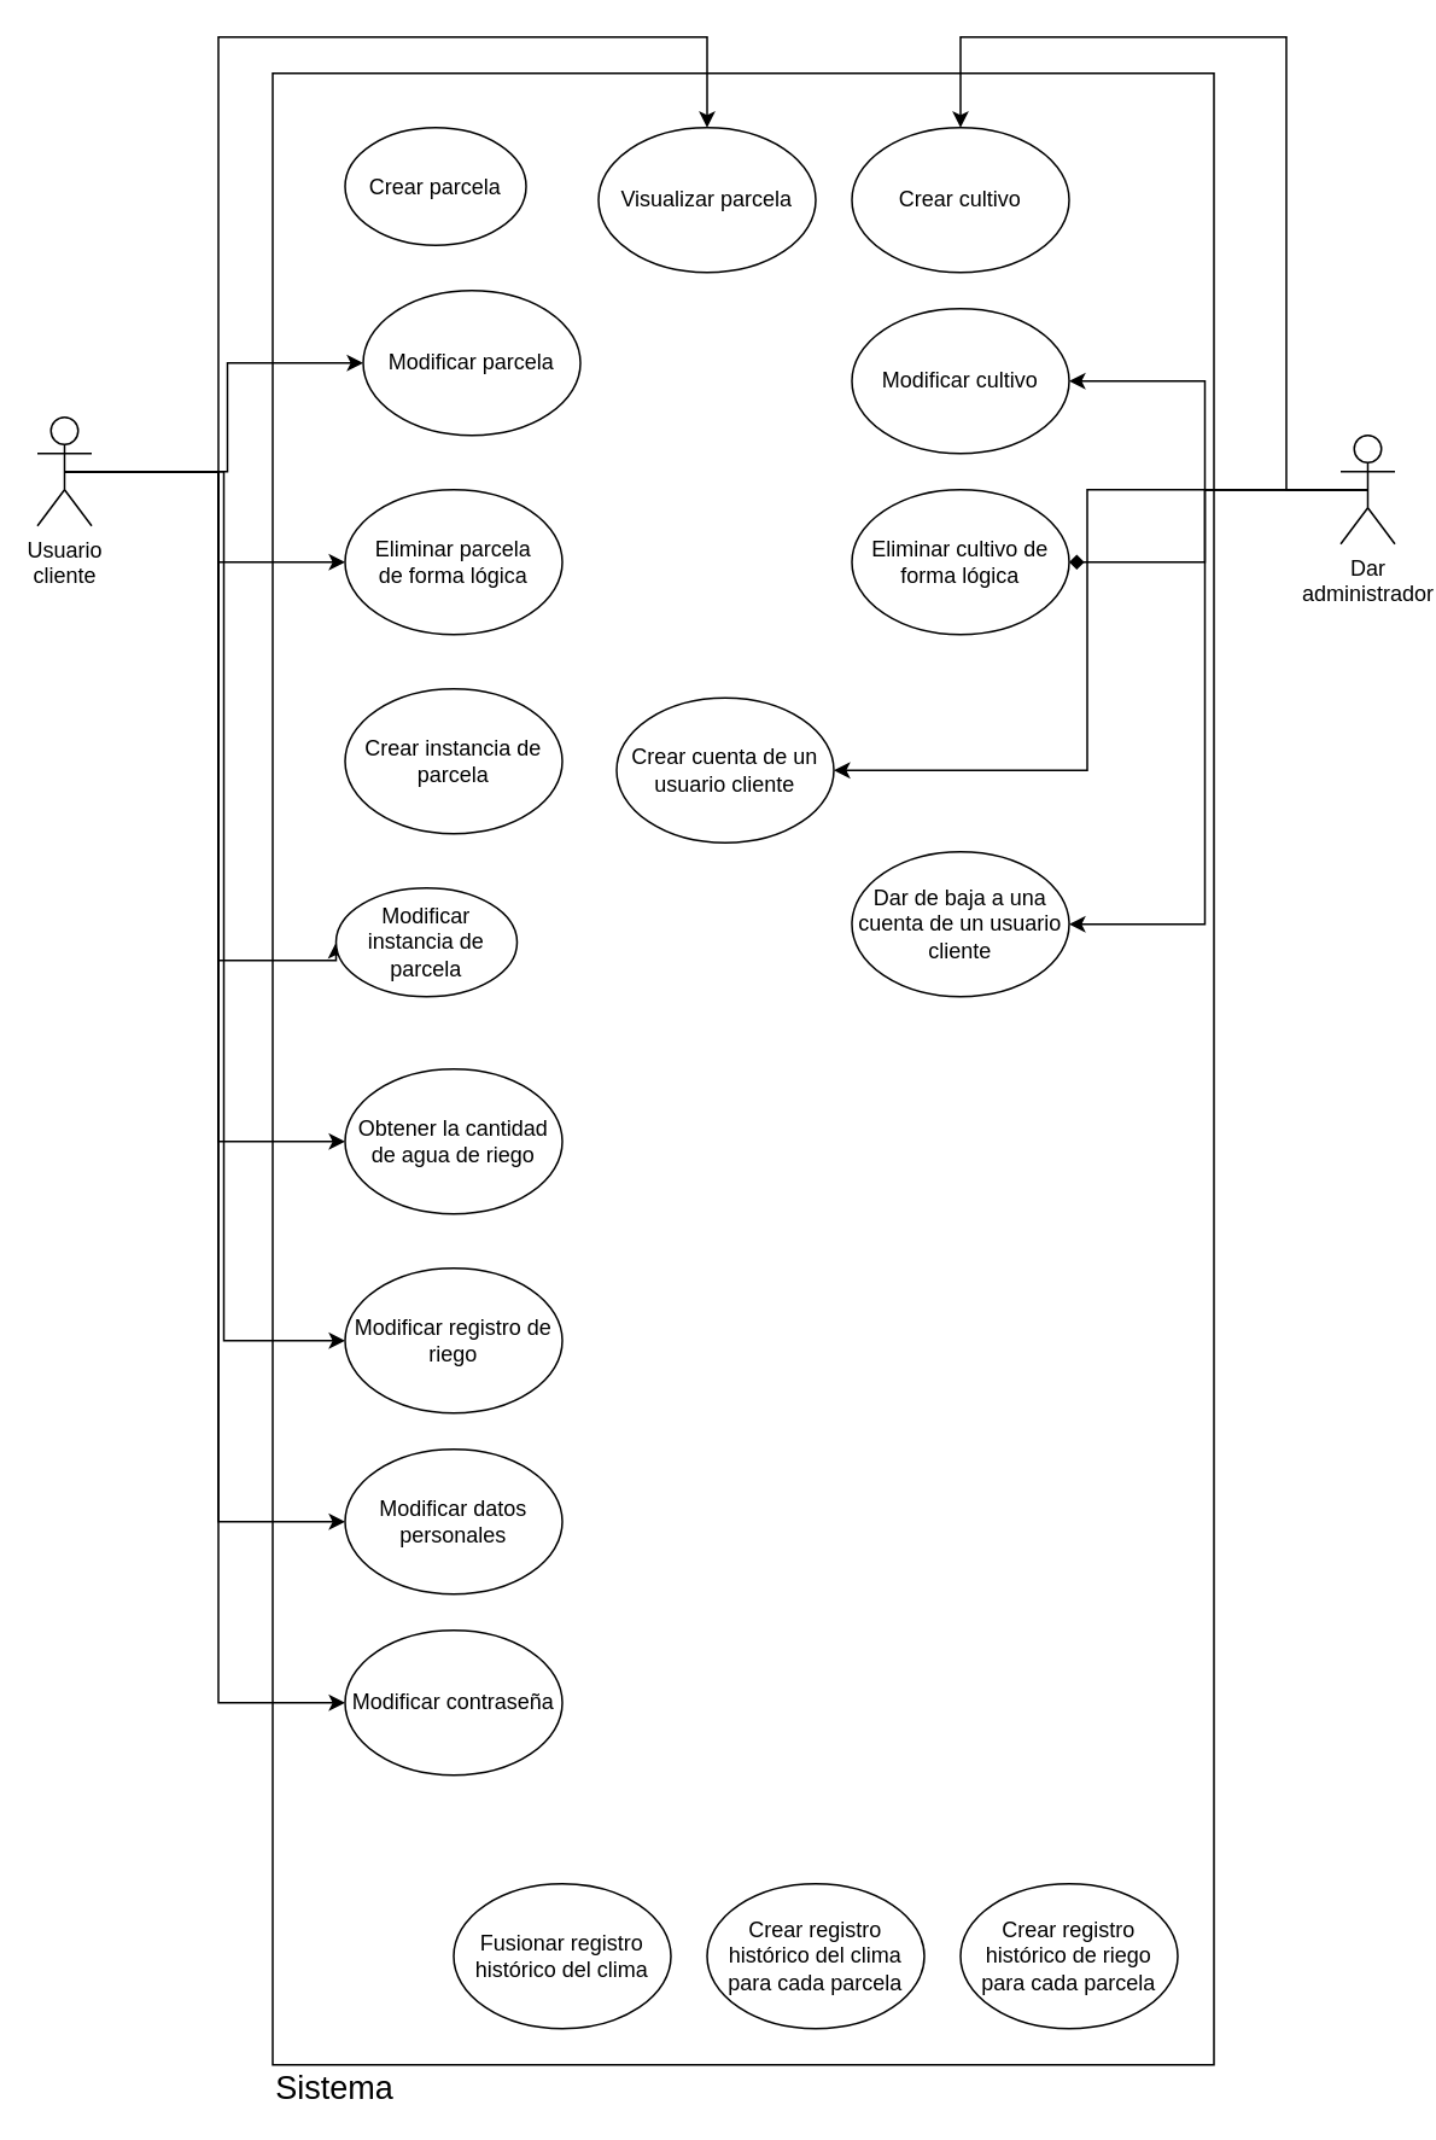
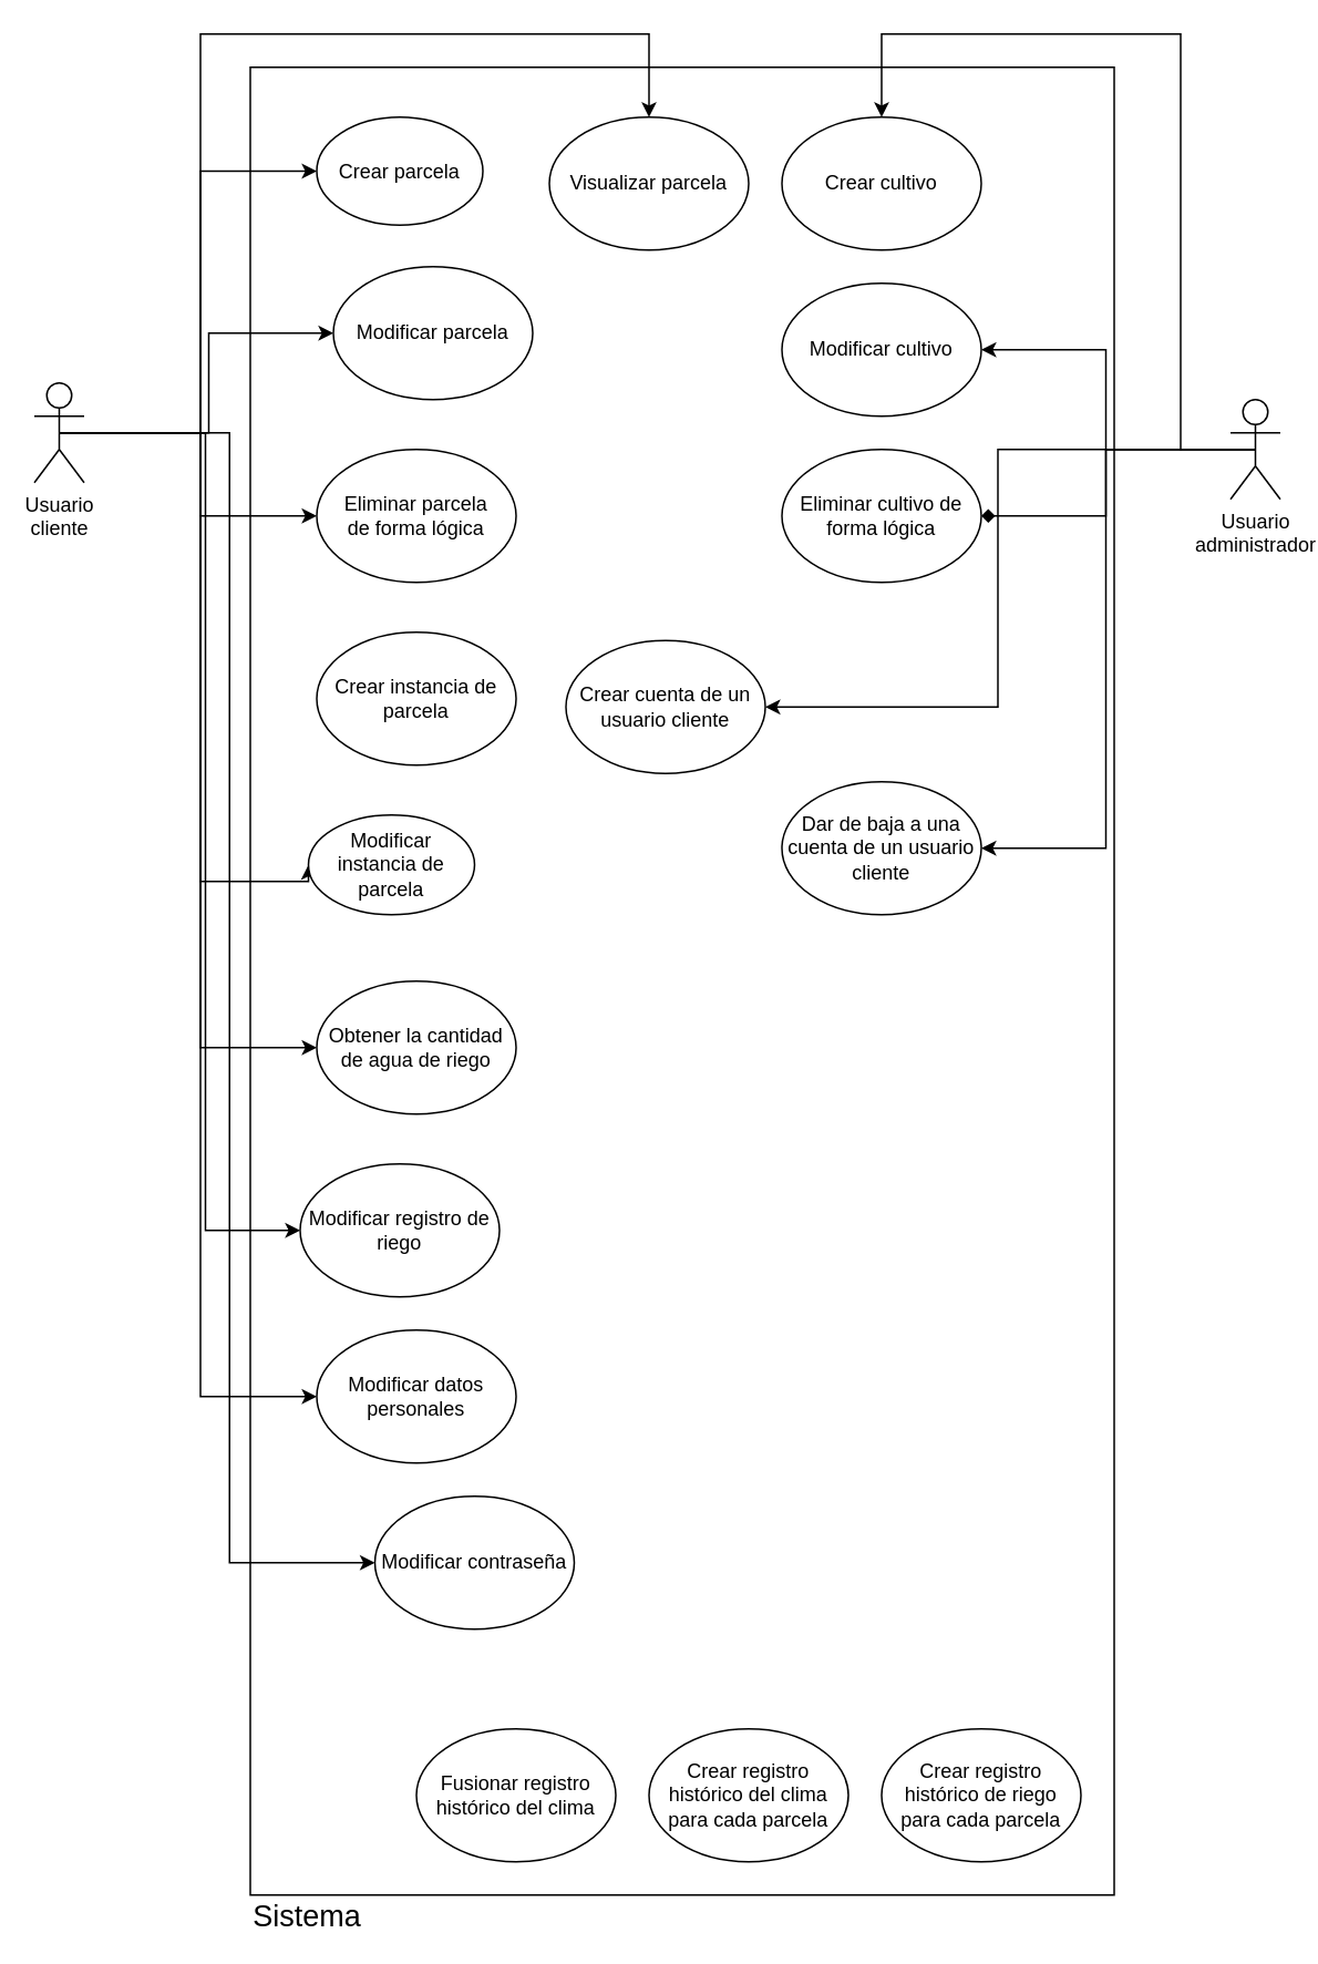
+ <mxCell id="3" style="edgeStyle=orthogonalEdgeStyle;rounded=0;orthogonalLoop=1;jettySize=auto;html=1;exitX=0.5;exitY=0.5;exitDx=0;exitDy=0;exitPerimeter=0;entryX=0;entryY=0.5;entryDx=0;entryDy=0;" edge="1" parent="1" source="12" target="13"><mxGeometry relative="1" as="geometry" /></mxCell>
- <mxCell id="25" value="Dar&lt;br&gt;administrador" style="shape=umlActor;verticalLabelPosition=bottom;labelBackgroundColor=#ffffff;verticalAlign=top;html=1;outlineConnect=0;" vertex="1" parent="1"><mxGeometry x="740" y="240" width="30" height="60" as="geometry" /></mxCell>
+ <mxCell id="25" value="Usuario&lt;br&gt;administrador" style="shape=umlActor;verticalLabelPosition=bottom;labelBackgroundColor=#ffffff;verticalAlign=top;html=1;outlineConnect=0;" vertex="1" parent="1"><mxGeometry x="740" y="240" width="30" height="60" as="geometry" /></mxCell>
- <mxCell id="18" value="Modificar registro de riego" style="ellipse;whiteSpace=wrap;html=1;" vertex="1" parent="1"><mxGeometry x="190" y="700" width="120" height="80" as="geometry" /></mxCell>
+ <mxCell id="18" value="Modificar registro de riego" style="ellipse;whiteSpace=wrap;html=1;" vertex="1" parent="1"><mxGeometry x="180" y="700" width="120" height="80" as="geometry" /></mxCell>
- <mxCell id="32" value="Modificar contraseña" style="ellipse;whiteSpace=wrap;html=1;" vertex="1" parent="1"><mxGeometry x="190" y="900" width="120" height="80" as="geometry" /></mxCell>
+ <mxCell id="32" value="Modificar contraseña" style="ellipse;whiteSpace=wrap;html=1;" vertex="1" parent="1"><mxGeometry x="225" y="900" width="120" height="80" as="geometry" /></mxCell>
